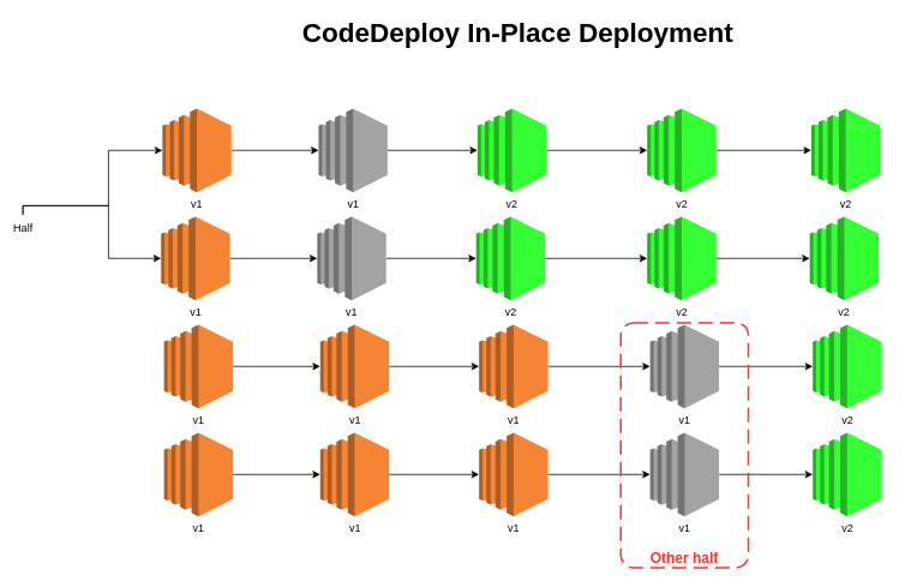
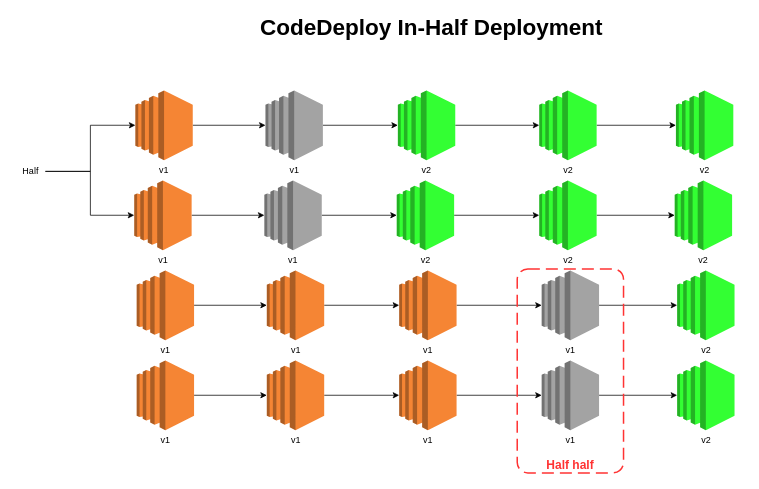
- <mxCell id="26" value="CodeDeploy&amp;nbsp;In-Place Deployment" style="text;html=1;strokeColor=none;fillColor=none;align=center;verticalAlign=middle;whiteSpace=wrap;rounded=0;fontSize=30;fontStyle=1" parent="1" vertex="1"><mxGeometry x="160" y="20" width="830" height="30" as="geometry" /></mxCell>
+ <mxCell id="26" value="CodeDeploy&amp;nbsp;In-Half Deployment" style="text;html=1;strokeColor=none;fillColor=none;align=center;verticalAlign=middle;whiteSpace=wrap;rounded=0;fontSize=30;fontStyle=1" parent="1" vertex="1"><mxGeometry x="160" y="20" width="830" height="30" as="geometry" /></mxCell>
- <mxCell id="29" value="Half" style="text;html=1;align=center;verticalAlign=middle;resizable=0;points=[];autosize=1;strokeColor=none;fillColor=none;" parent="1" vertex="1"><mxGeometry x="5" y="238" width="40" height="30" as="geometry" /></mxCell>
+ <mxCell id="29" value="Half" style="text;html=1;align=center;verticalAlign=middle;resizable=0;points=[];autosize=1;strokeColor=none;fillColor=none;" parent="1" vertex="1"><mxGeometry x="20" y="213" width="40" height="30" as="geometry" /></mxCell>
- <mxCell id="42" value="Other half" style="rounded=1;arcSize=10;dashed=1;strokeColor=#FF3333;fillColor=none;gradientColor=none;dashPattern=8 4;strokeWidth=2;verticalAlign=bottom;fontStyle=1;fontSize=16;fontColor=#FF3333;" vertex="1" parent="1"><mxGeometry x="689.13" y="358" width="141.75" height="272" as="geometry" /></mxCell>
+ <mxCell id="42" value="Half half" style="rounded=1;arcSize=10;dashed=1;strokeColor=#FF3333;fillColor=none;gradientColor=none;dashPattern=8 4;strokeWidth=2;verticalAlign=bottom;fontStyle=1;fontSize=16;fontColor=#FF3333;" vertex="1" parent="1"><mxGeometry x="689.13" y="358" width="141.75" height="272" as="geometry" /></mxCell>
